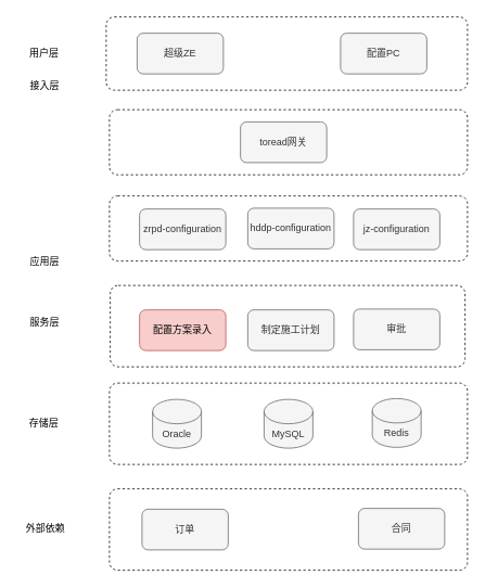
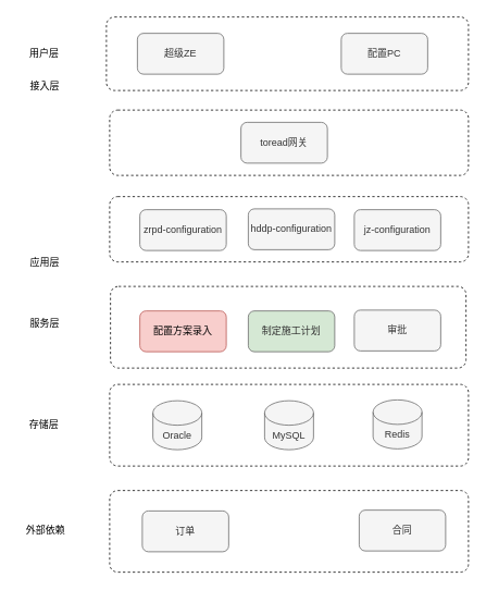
- <mxCell id="9" value="制定施工计划" style="rounded=1;whiteSpace=wrap;html=1;fillColor=#f5f5f5;strokeColor=#666666;fontColor=#333333;" parent="1" vertex="1"><mxGeometry x="304" y="380" width="106" height="50" as="geometry" /></mxCell>
+ <mxCell id="9" value="制定施工计划" style="rounded=1;whiteSpace=wrap;html=1;fillColor=#d5e8d4;strokeColor=#666666;fontColor=#333333;" parent="1" vertex="1"><mxGeometry x="304" y="380" width="106" height="50" as="geometry" /></mxCell>
